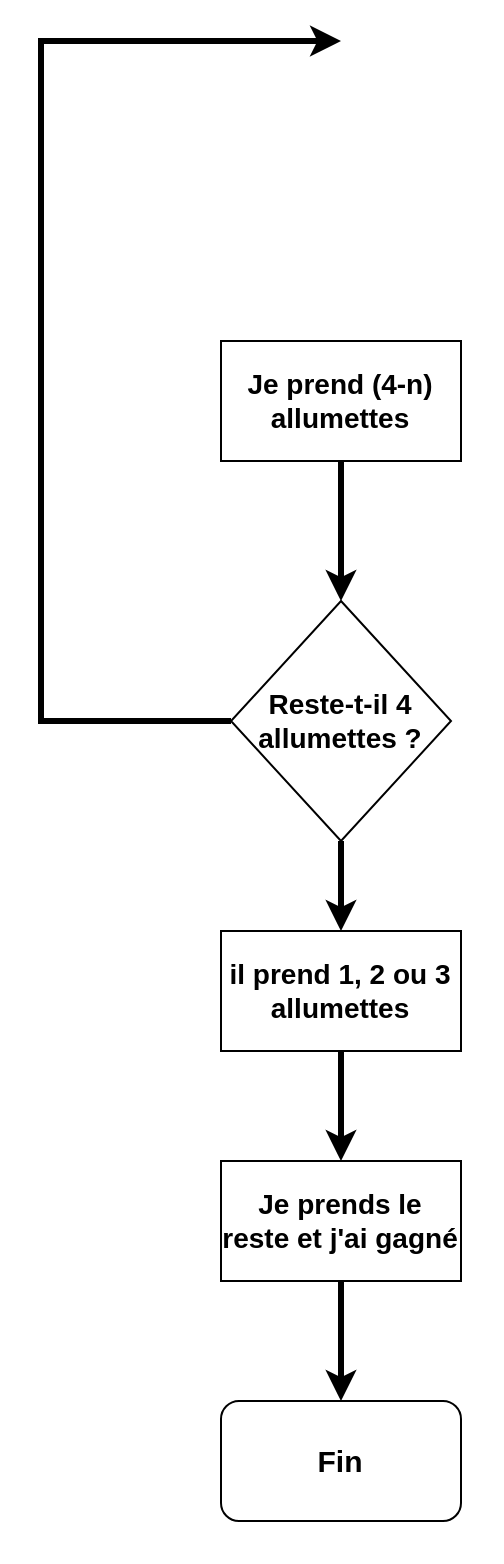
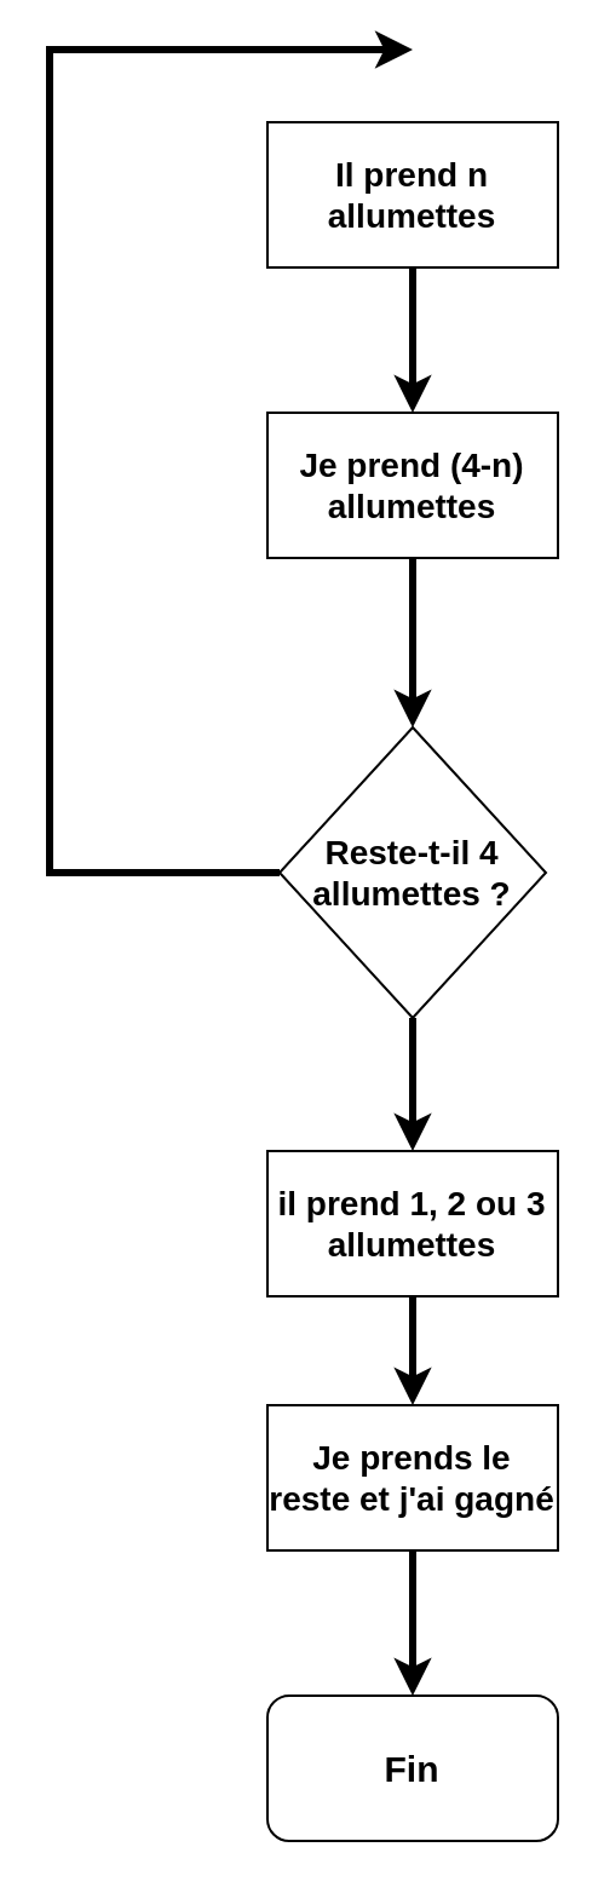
+ <mxCell id="2" value="&lt;font style=&quot;font-size: 14px;&quot;&gt;&lt;b&gt;Il prend n allumettes&lt;/b&gt;&lt;/font&gt;" style="rounded=0;whiteSpace=wrap;html=1;" vertex="1" parent="1"><mxGeometry x="110" y="50" width="120" height="60" as="geometry" /></mxCell>
+ <mxCell id="8" value="" style="endArrow=classic;html=1;rounded=0;fontSize=14;exitX=0.5;exitY=1;exitDx=0;exitDy=0;strokeWidth=3;entryX=0.5;entryY=0;entryDx=0;entryDy=0;" edge="1" parent="1" source="2" target="3"><mxGeometry width="50" height="50" relative="1" as="geometry"><mxPoint x="180" y="0" as="sourcePoint" /><mxPoint x="180" y="60" as="targetPoint" /></mxGeometry></mxCell>
- <mxCell id="5" value="&lt;font style=&quot;font-size: 14px;&quot;&gt;&lt;b&gt;il prend 1, 2 ou 3 allumettes&lt;br&gt;&lt;/b&gt;&lt;/font&gt;" style="rounded=0;whiteSpace=wrap;html=1;" vertex="1" parent="1"><mxGeometry x="110" y="465" width="120" height="60" as="geometry" /></mxCell>
+ <mxCell id="5" value="&lt;font style=&quot;font-size: 14px;&quot;&gt;&lt;b&gt;il prend 1, 2 ou 3 allumettes&lt;br&gt;&lt;/b&gt;&lt;/font&gt;" style="rounded=0;whiteSpace=wrap;html=1;" vertex="1" parent="1"><mxGeometry x="110" y="475" width="120" height="60" as="geometry" /></mxCell>
